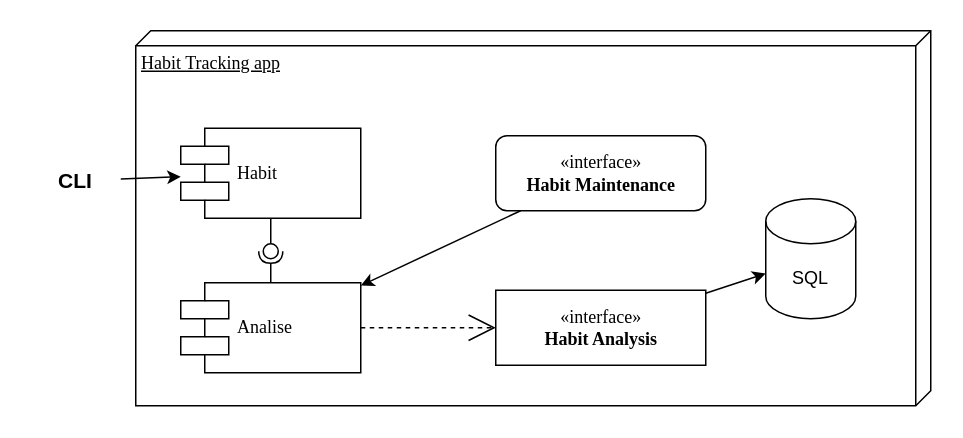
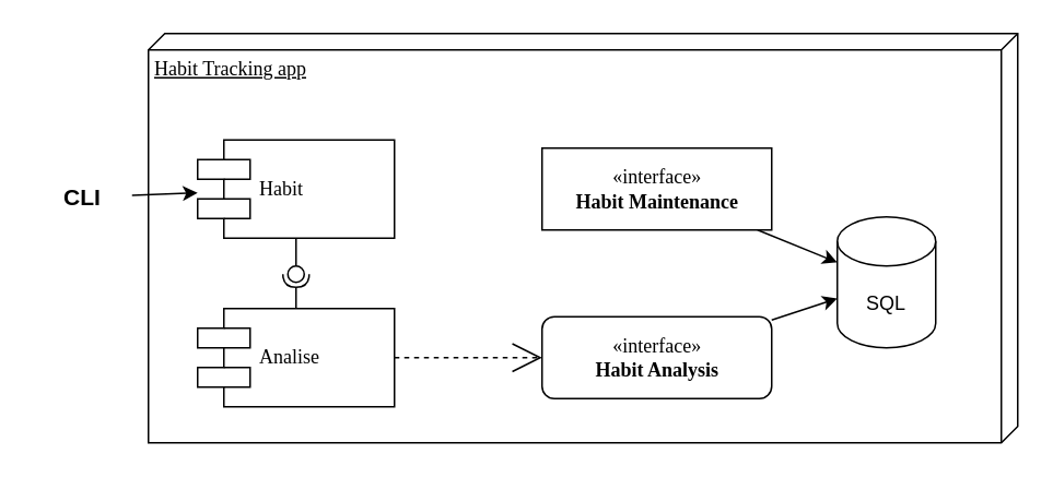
- <mxCell id="6" value="«interface»&lt;br&gt;&lt;b&gt;Habit Maintenance&lt;/b&gt;" style="html=1;shadow=0;comic=0;labelBackgroundColor=none;strokeWidth=1;fontFamily=Verdana;fontSize=12;align=center;rounded=1;" parent="1" vertex="1"><mxGeometry x="330" y="90" width="140" height="50" as="geometry" /></mxCell>
+ <mxCell id="6" value="«interface»&lt;br&gt;&lt;b&gt;Habit Maintenance&lt;/b&gt;" style="html=1;rounded=0;shadow=0;comic=0;labelBackgroundColor=none;strokeWidth=1;fontFamily=Verdana;fontSize=12;align=center;" parent="1" vertex="1"><mxGeometry x="330" y="90" width="140" height="50" as="geometry" /></mxCell>
- <mxCell id="5" style="rounded=0;orthogonalLoop=1;jettySize=auto;html=1;" edge="1" parent="1" source="6" target="10"><mxGeometry relative="1" as="geometry" /></mxCell>
+ <mxCell id="5" style="rounded=0;orthogonalLoop=1;jettySize=auto;html=1;" edge="1" parent="1" source="6" target="11"><mxGeometry relative="1" as="geometry" /></mxCell>
- <mxCell id="9" value="«interface»&lt;br&gt;&lt;b&gt;Habit Analysis&lt;/b&gt;" style="html=1;rounded=0;shadow=0;comic=0;labelBackgroundColor=none;strokeWidth=1;fontFamily=Verdana;fontSize=12;align=center;" vertex="1" parent="1"><mxGeometry x="330" y="193" width="140" height="50" as="geometry" /></mxCell>
+ <mxCell id="9" value="«interface»&lt;br&gt;&lt;b&gt;Habit Analysis&lt;/b&gt;" style="html=1;shadow=0;comic=0;labelBackgroundColor=none;strokeWidth=1;fontFamily=Verdana;fontSize=12;align=center;rounded=1;" vertex="1" parent="1"><mxGeometry x="330" y="193" width="140" height="50" as="geometry" /></mxCell>
